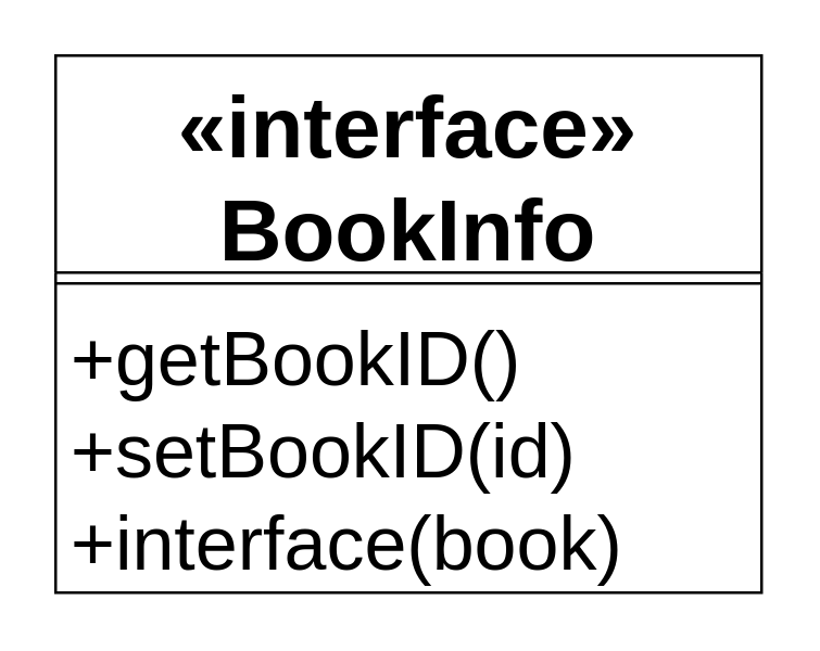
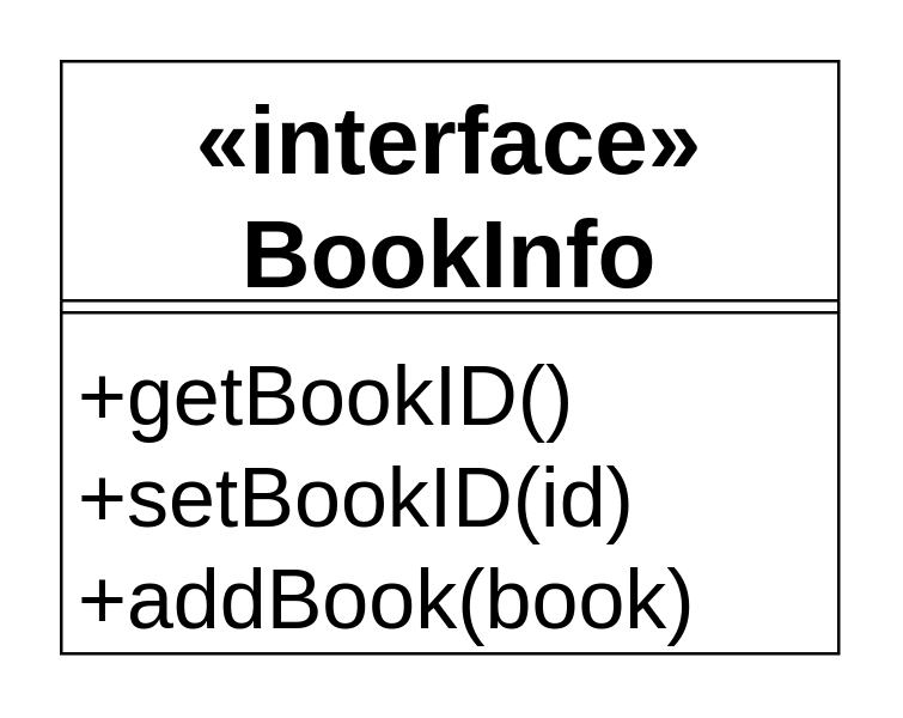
- <mxCell id="4" value="+getBookID()&#10;+setBookID(id)&#10;+interface(book)" style="text;strokeColor=none;fillColor=none;align=left;verticalAlign=top;spacingLeft=4;spacingRight=4;overflow=hidden;rotatable=0;points=[[0,0.5],[1,0.5]];portConstraint=eastwest;fontSize=28;" vertex="1" parent="2"><mxGeometry y="88" width="260" height="110" as="geometry" /></mxCell>
+ <mxCell id="4" value="+getBookID()&#10;+setBookID(id)&#10;+addBook(book)" style="text;strokeColor=none;fillColor=none;align=left;verticalAlign=top;spacingLeft=4;spacingRight=4;overflow=hidden;rotatable=0;points=[[0,0.5],[1,0.5]];portConstraint=eastwest;fontSize=28;" vertex="1" parent="2"><mxGeometry y="88" width="260" height="110" as="geometry" /></mxCell>
